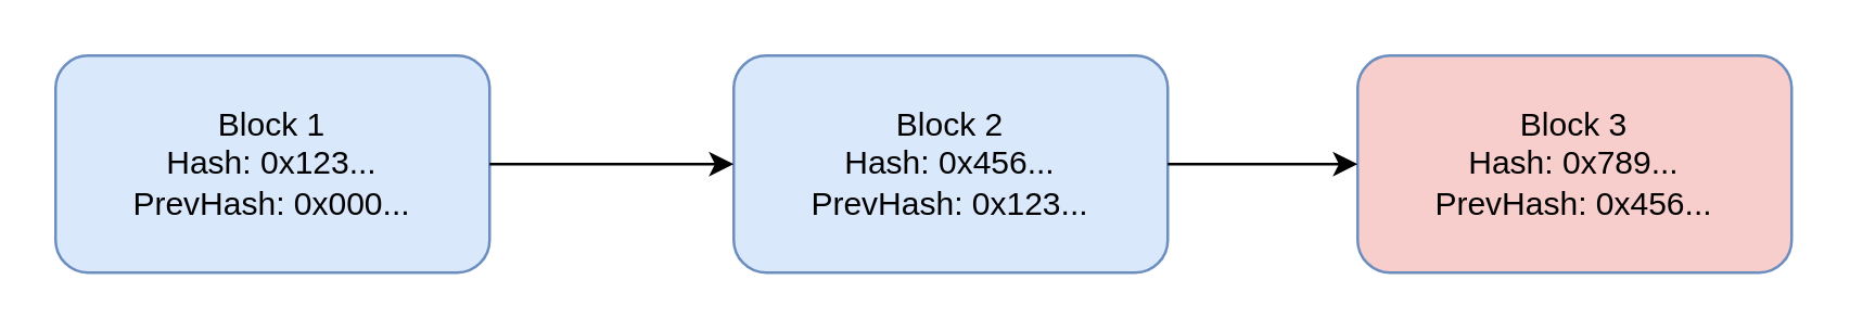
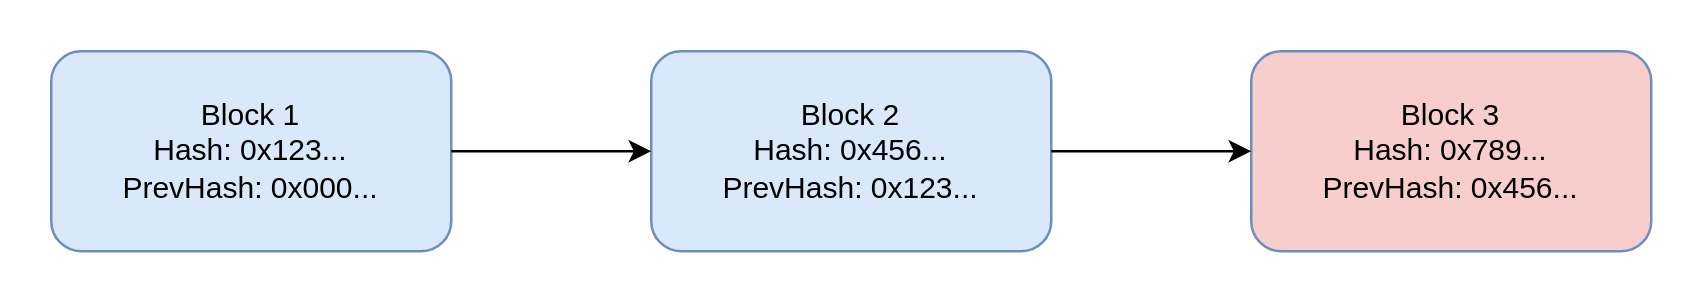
- <mxCell id="3" value="Block 2&#10;Hash: 0x456...&#10;PrevHash: 0x123..." style="rounded=1;whiteSpace=wrap;html=1;fillColor=#dae8fc;strokeColor=#6c8ebf;" vertex="1" parent="1"><mxGeometry x="270" y="20" width="160" height="80" as="geometry" /></mxCell>
+ <mxCell id="3" value="Block 2&#10;Hash: 0x456...&#10;PrevHash: 0x123..." style="rounded=1;whiteSpace=wrap;html=1;fillColor=#dae8fc;strokeColor=#6c8ebf;" vertex="1" parent="1"><mxGeometry x="260" y="20" width="160" height="80" as="geometry" /></mxCell>
